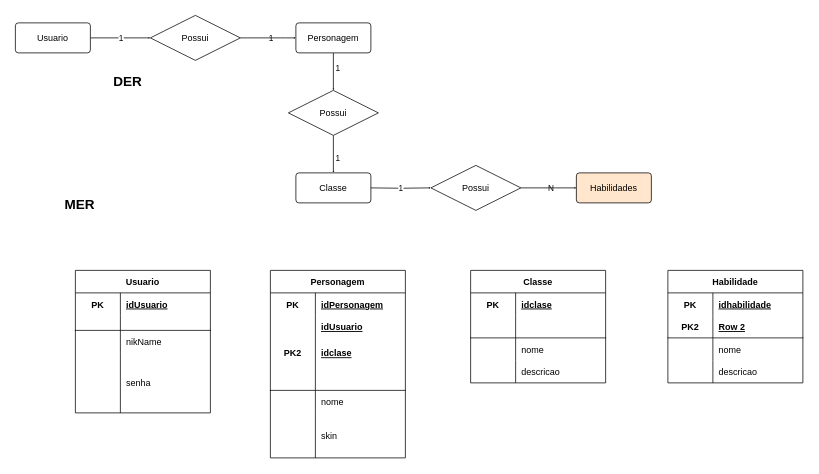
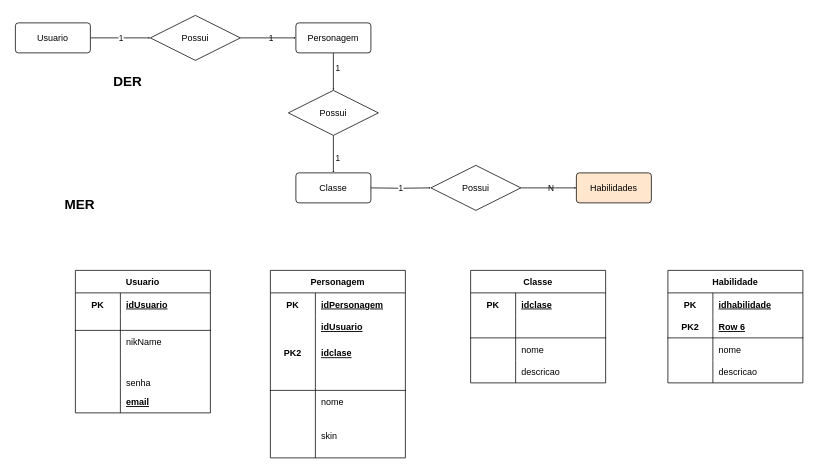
- <mxCell id="68" value="Row 2" style="shape=partialRectangle;connectable=0;fillColor=none;top=0;left=0;bottom=0;right=0;align=left;spacingLeft=6;fontStyle=5;overflow=hidden;" vertex="1" parent="66"><mxGeometry x="60" width="120" height="30" as="geometry"><mxRectangle width="120" height="30" as="alternateBounds" /></mxGeometry></mxCell>
+ <mxCell id="68" value="Row 6" style="shape=partialRectangle;connectable=0;fillColor=none;top=0;left=0;bottom=0;right=0;align=left;spacingLeft=6;fontStyle=5;overflow=hidden;" vertex="1" parent="66"><mxGeometry x="60" width="120" height="30" as="geometry"><mxRectangle width="120" height="30" as="alternateBounds" /></mxGeometry></mxCell>
+ <mxCell id="76" value="email" style="shape=partialRectangle;connectable=0;fillColor=none;top=0;left=0;bottom=0;right=0;align=left;spacingLeft=6;fontStyle=5;overflow=hidden;" vertex="1" parent="1"><mxGeometry x="160" y="520" width="120" height="30" as="geometry"><mxRectangle width="120" height="30" as="alternateBounds" /></mxGeometry></mxCell>
